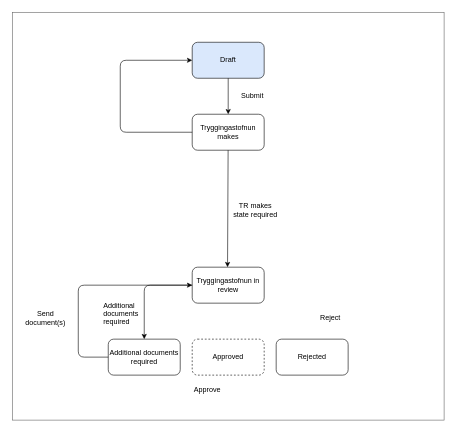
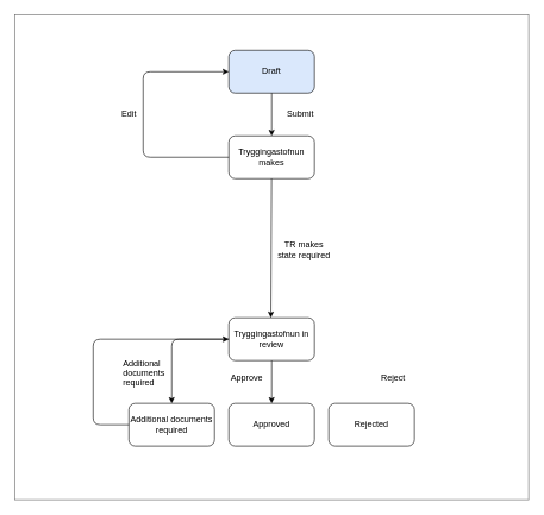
+ <mxCell id="12" value="Edit" style="text;html=1;align=center;verticalAlign=middle;resizable=0;points=[];autosize=1;strokeColor=none;fillColor=none;fontColor=#000000;" vertex="1" parent="1"><mxGeometry x="160" y="145" width="40" height="30" as="geometry" /></mxCell>
- <mxCell id="17" value="Send &lt;br&gt;document(s)" style="text;html=1;align=center;verticalAlign=middle;resizable=0;points=[];autosize=1;strokeColor=none;fillColor=none;fontColor=#000000;" vertex="1" parent="1"><mxGeometry x="30" y="510" width="90" height="40" as="geometry" /></mxCell>
+ <mxCell id="19" value="" style="endArrow=classic;html=1;exitX=0.5;exitY=1;exitDx=0;exitDy=0;fontColor=#FFFFFF;strokeColor=#000000;entryX=0.5;entryY=0;entryDx=0;entryDy=0;" edge="1" parent="1" source="5" target="7"><mxGeometry width="50" height="50" relative="1" as="geometry"><mxPoint x="390" y="515" as="sourcePoint" /><mxPoint x="250" y="575" as="targetPoint" /></mxGeometry></mxCell>
- <mxCell id="7" value="Approved" style="rounded=1;whiteSpace=wrap;html=1;fillColor=#FFFFFF;strokeColor=#000000;fontColor=#000000;dashed=1;" vertex="1" parent="1"><mxGeometry x="320" y="565" width="120" height="60" as="geometry" /></mxCell>
+ <mxCell id="7" value="Approved" style="rounded=1;whiteSpace=wrap;html=1;fillColor=#FFFFFF;strokeColor=#000000;fontColor=#000000;" vertex="1" parent="1"><mxGeometry x="320" y="565" width="120" height="60" as="geometry" /></mxCell>
- <mxCell id="16" value="Approve" style="text;html=1;align=center;verticalAlign=middle;resizable=0;points=[];autosize=1;strokeColor=none;fillColor=none;fontColor=#000000;" vertex="1" parent="1"><mxGeometry x="310" y="635" width="70" height="30" as="geometry" /></mxCell>
+ <mxCell id="16" value="Approve" style="text;html=1;align=center;verticalAlign=middle;resizable=0;points=[];autosize=1;strokeColor=none;fillColor=none;fontColor=#000000;" vertex="1" parent="1"><mxGeometry x="310" y="515" width="70" height="30" as="geometry" /></mxCell>
